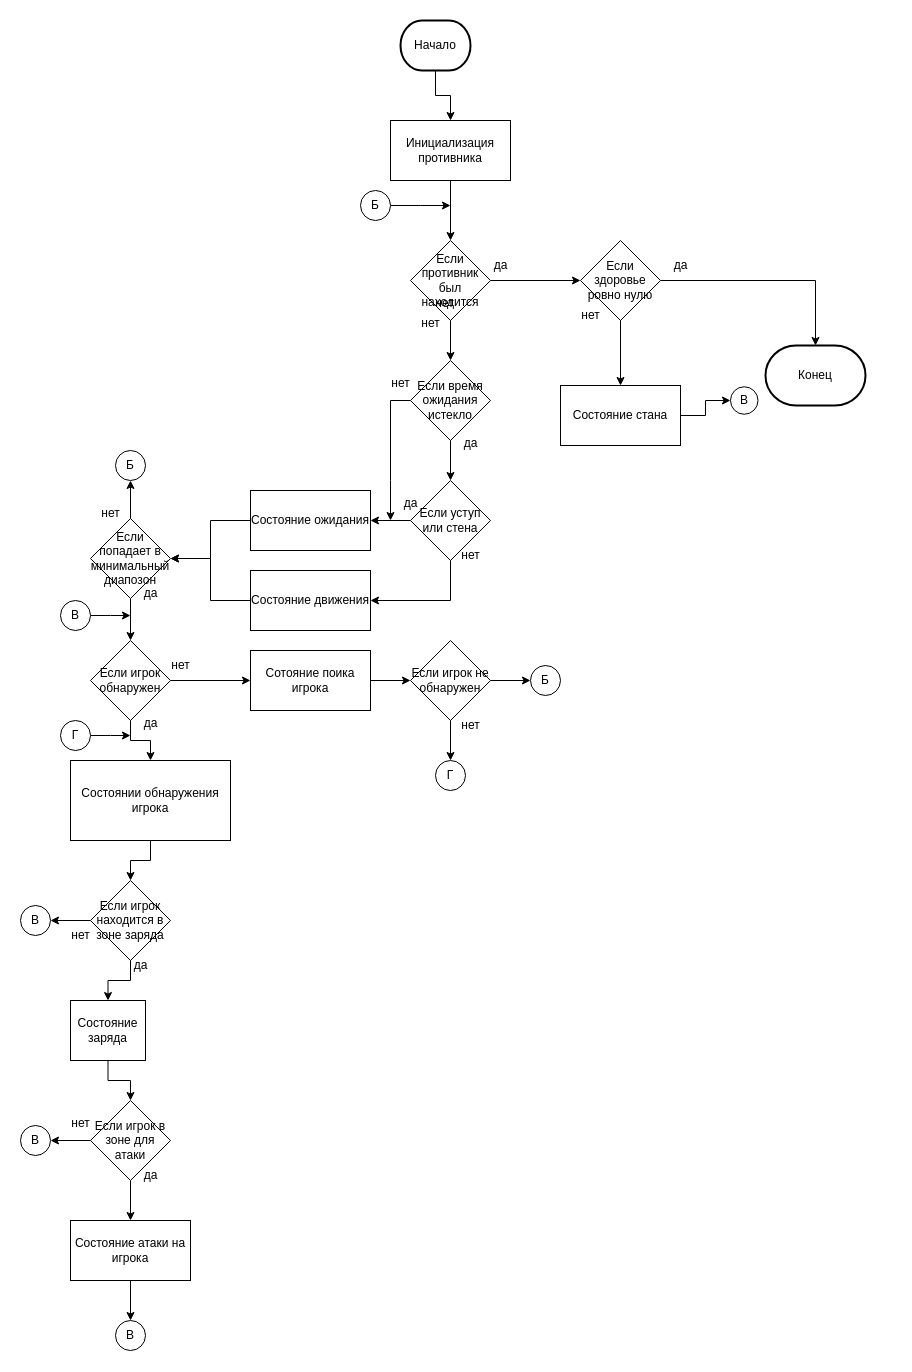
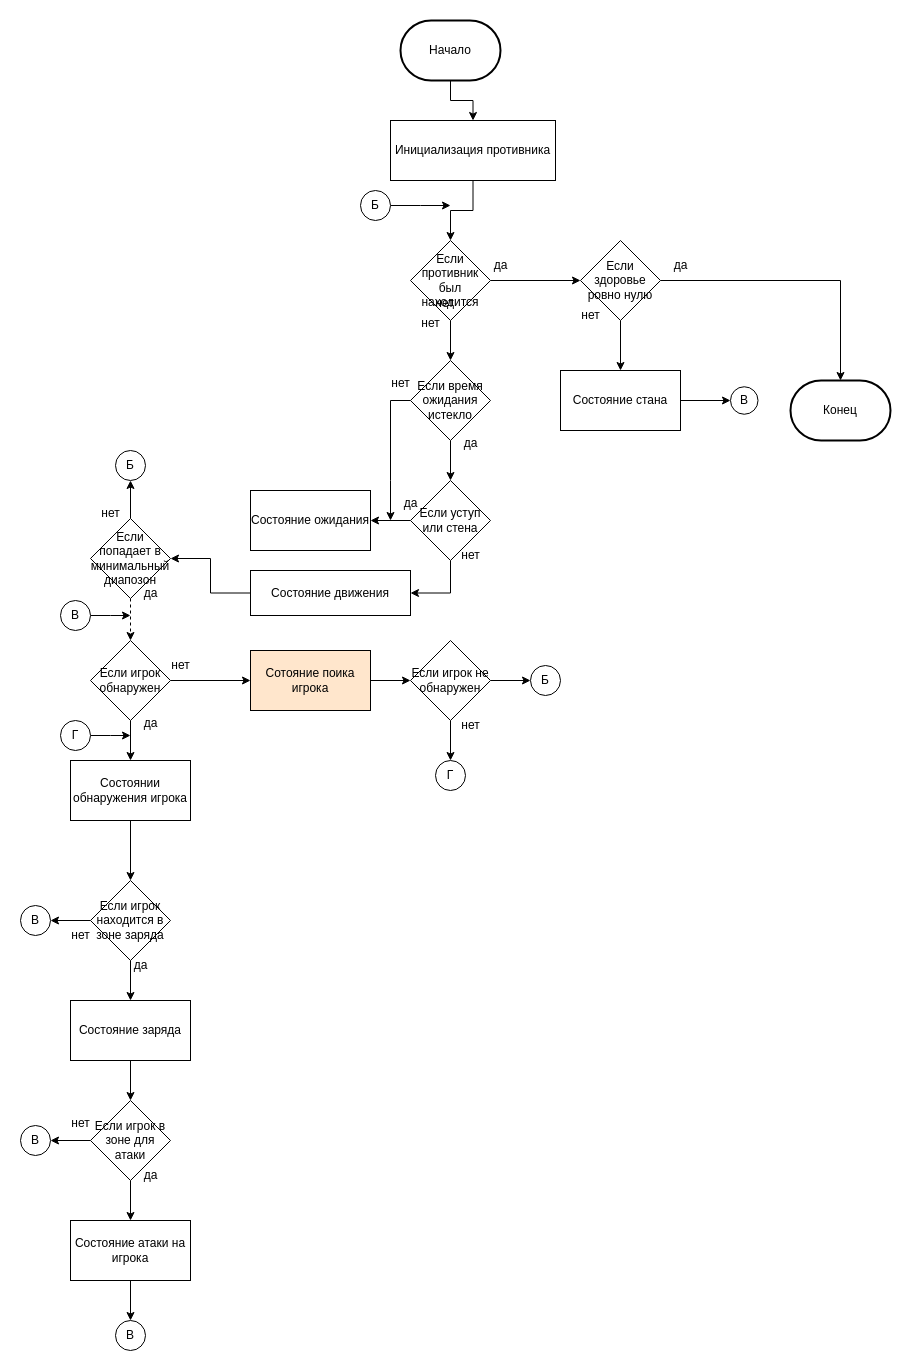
- <mxCell id="5" value="Начало" style="strokeWidth=2;html=1;shape=mxgraph.flowchart.terminator;whiteSpace=wrap;" vertex="1" parent="1"><mxGeometry x="400" y="20" width="70" height="50" as="geometry" /></mxCell>
+ <mxCell id="5" value="Начало" style="strokeWidth=2;html=1;shape=mxgraph.flowchart.terminator;whiteSpace=wrap;" vertex="1" parent="1"><mxGeometry x="400" y="20" width="100" height="60" as="geometry" /></mxCell>
- <mxCell id="3" value="Инициализация противника" style="rounded=0;whiteSpace=wrap;html=1;" vertex="1" parent="1"><mxGeometry x="390" y="120" width="120" height="60" as="geometry" /></mxCell>
+ <mxCell id="3" value="Инициализация противника" style="rounded=0;whiteSpace=wrap;html=1;" vertex="1" parent="1"><mxGeometry x="390" y="120" width="165" height="60" as="geometry" /></mxCell>
- <mxCell id="17" value="Конец" style="strokeWidth=2;html=1;shape=mxgraph.flowchart.terminator;whiteSpace=wrap;" vertex="1" parent="1"><mxGeometry x="765" y="345" width="100" height="60" as="geometry" /></mxCell>
+ <mxCell id="17" value="Конец" style="strokeWidth=2;html=1;shape=mxgraph.flowchart.terminator;whiteSpace=wrap;" vertex="1" parent="1"><mxGeometry x="790" y="380" width="100" height="60" as="geometry" /></mxCell>
- <mxCell id="21" value="Состояние стана" style="rounded=0;whiteSpace=wrap;html=1;" vertex="1" parent="1"><mxGeometry x="560" y="385" width="120" height="60" as="geometry" /></mxCell>
+ <mxCell id="21" value="Состояние стана" style="rounded=0;whiteSpace=wrap;html=1;" vertex="1" parent="1"><mxGeometry x="560" y="370" width="120" height="60" as="geometry" /></mxCell>
- <mxCell id="28" style="edgeStyle=orthogonalEdgeStyle;rounded=0;orthogonalLoop=1;jettySize=auto;html=1;exitX=0;exitY=0.5;exitDx=0;exitDy=0;entryX=1;entryY=0.5;entryDx=0;entryDy=0;" edge="1" parent="1" source="29" target="37"><mxGeometry relative="1" as="geometry" /></mxCell>
- <mxCell id="34" value="Состояние движения" style="rounded=0;whiteSpace=wrap;html=1;" vertex="1" parent="1"><mxGeometry x="250" y="570" width="120" height="60" as="geometry" /></mxCell>
+ <mxCell id="34" value="Состояние движения" style="rounded=0;whiteSpace=wrap;html=1;" vertex="1" parent="1"><mxGeometry x="250" y="570" width="160" height="45" as="geometry" /></mxCell>
- <mxCell id="36" style="edgeStyle=orthogonalEdgeStyle;rounded=0;orthogonalLoop=1;jettySize=auto;html=1;exitX=0.5;exitY=1;exitDx=0;exitDy=0;entryX=0.5;entryY=0;entryDx=0;entryDy=0;" edge="1" parent="1" source="37" target="43"><mxGeometry relative="1" as="geometry" /></mxCell>
+ <mxCell id="36" style="edgeStyle=orthogonalEdgeStyle;rounded=0;orthogonalLoop=1;jettySize=auto;html=1;exitX=0.5;exitY=1;exitDx=0;exitDy=0;entryX=0.5;entryY=0;entryDx=0;entryDy=0;dashed=1;" edge="1" parent="1" source="37" target="43"><mxGeometry relative="1" as="geometry" /></mxCell>
- <mxCell id="65" value="Сотояние поика игрока" style="rounded=0;whiteSpace=wrap;html=1;" vertex="1" parent="1"><mxGeometry x="250" y="650" width="120" height="60" as="geometry" /></mxCell>
+ <mxCell id="65" value="Сотояние поика игрока" style="rounded=0;whiteSpace=wrap;html=1;fillColor=#ffe6cc;" vertex="1" parent="1"><mxGeometry x="250" y="650" width="120" height="60" as="geometry" /></mxCell>
- <mxCell id="61" value="Состоянии обнаружения игрока" style="rounded=0;whiteSpace=wrap;html=1;" vertex="1" parent="1"><mxGeometry x="70" y="760" width="160" height="80" as="geometry" /></mxCell>
+ <mxCell id="61" value="Состоянии обнаружения игрока" style="rounded=0;whiteSpace=wrap;html=1;" vertex="1" parent="1"><mxGeometry x="70" y="760" width="120" height="60" as="geometry" /></mxCell>
- <mxCell id="48" value="Состояние заряда" style="rounded=0;whiteSpace=wrap;html=1;" vertex="1" parent="1"><mxGeometry x="70" y="1000" width="75" height="60" as="geometry" /></mxCell>
+ <mxCell id="48" value="Состояние заряда" style="rounded=0;whiteSpace=wrap;html=1;" vertex="1" parent="1"><mxGeometry x="70" y="1000" width="120" height="60" as="geometry" /></mxCell>
